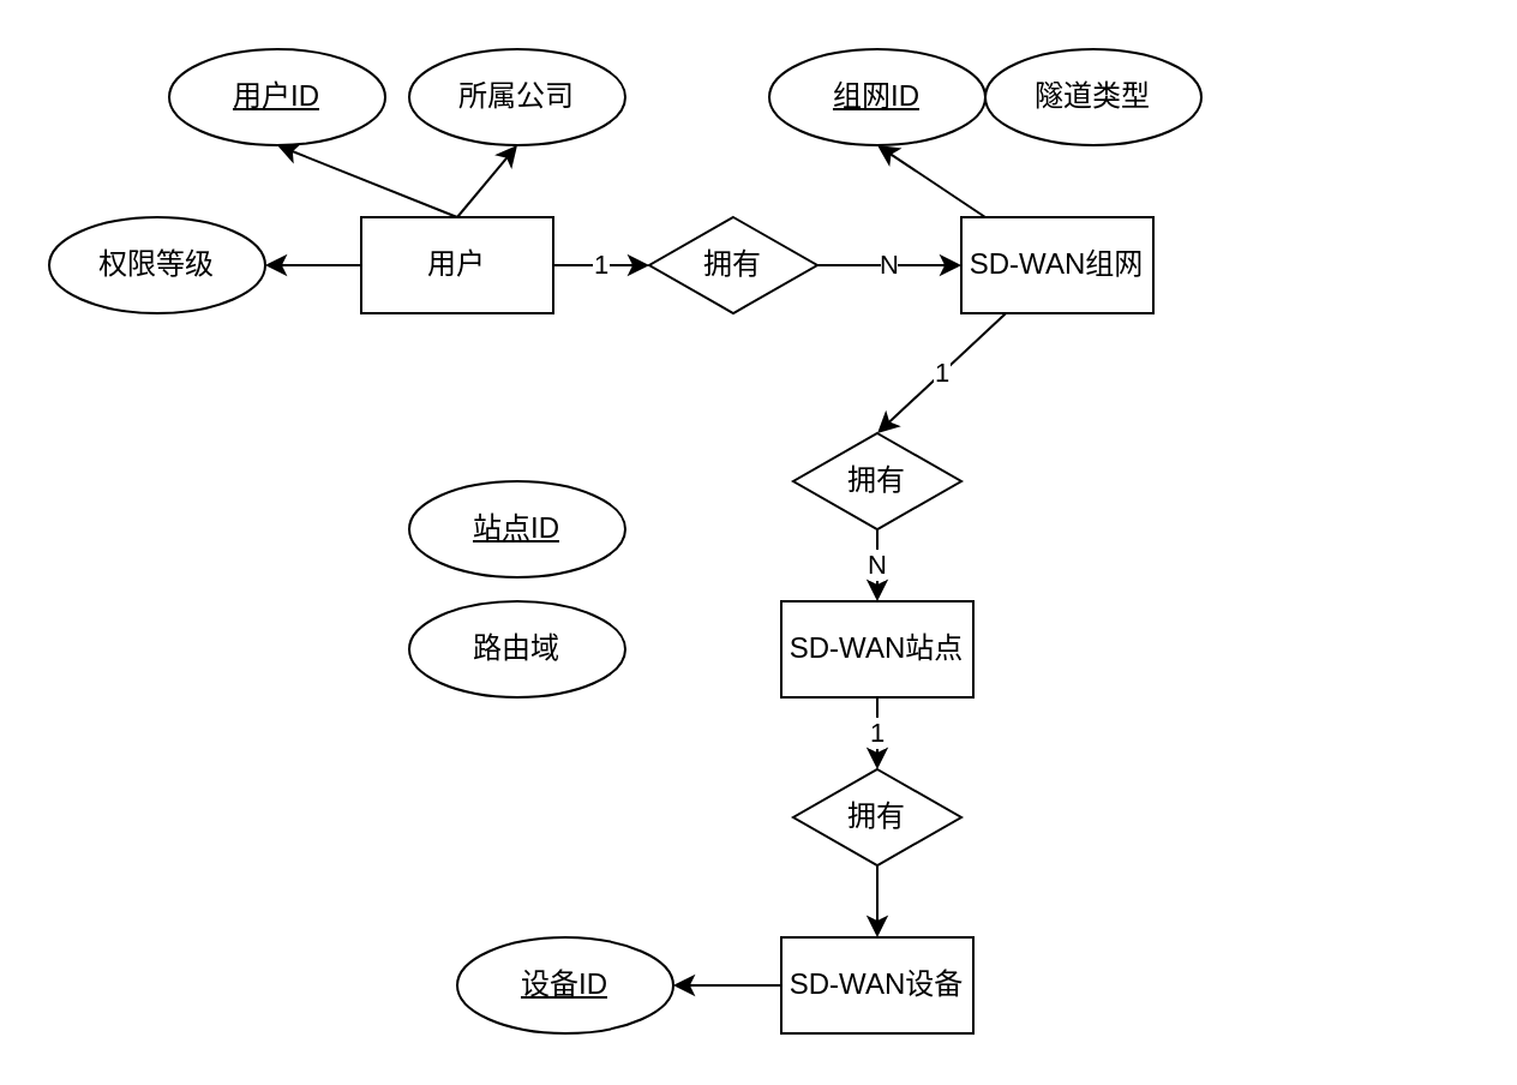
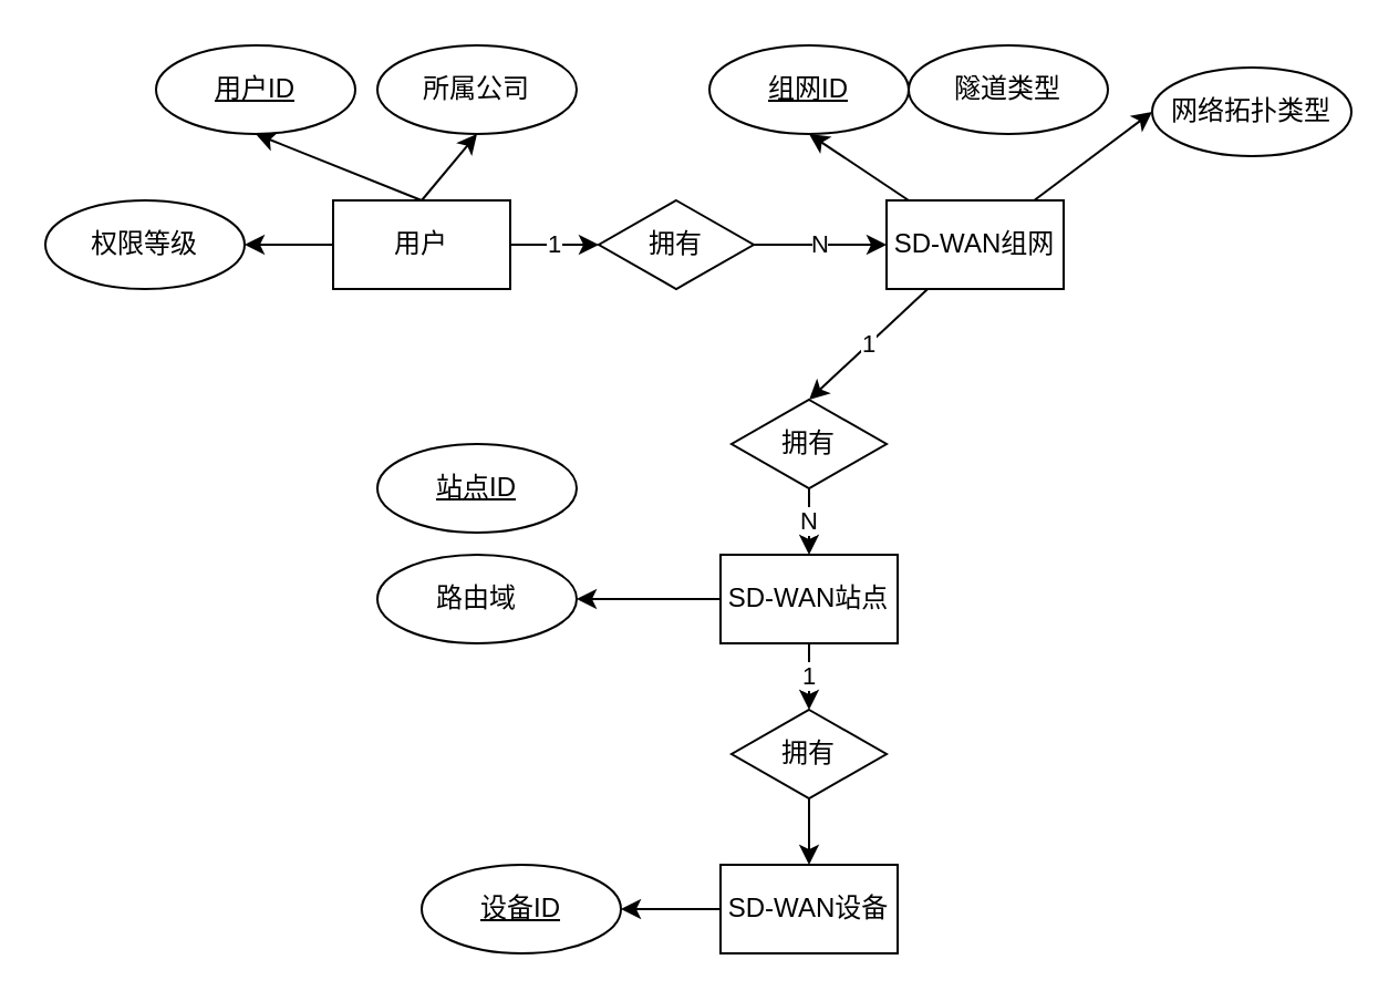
+ <mxCell id="18" value="网络拓扑类型" style="ellipse;whiteSpace=wrap;html=1;" vertex="1" parent="1"><mxGeometry x="520" y="30" width="90" height="40" as="geometry" /></mxCell>
+ <mxCell id="7" style="edgeStyle=none;rounded=0;orthogonalLoop=1;jettySize=auto;html=1;entryX=0;entryY=0.5;entryDx=0;entryDy=0;" edge="1" parent="1" source="9" target="18"><mxGeometry relative="1" as="geometry" /></mxCell>
+ <mxCell id="21" style="edgeStyle=none;rounded=0;orthogonalLoop=1;jettySize=auto;html=1;entryX=1;entryY=0.5;entryDx=0;entryDy=0;" edge="1" parent="1" source="23" target="25"><mxGeometry relative="1" as="geometry" /></mxCell>
